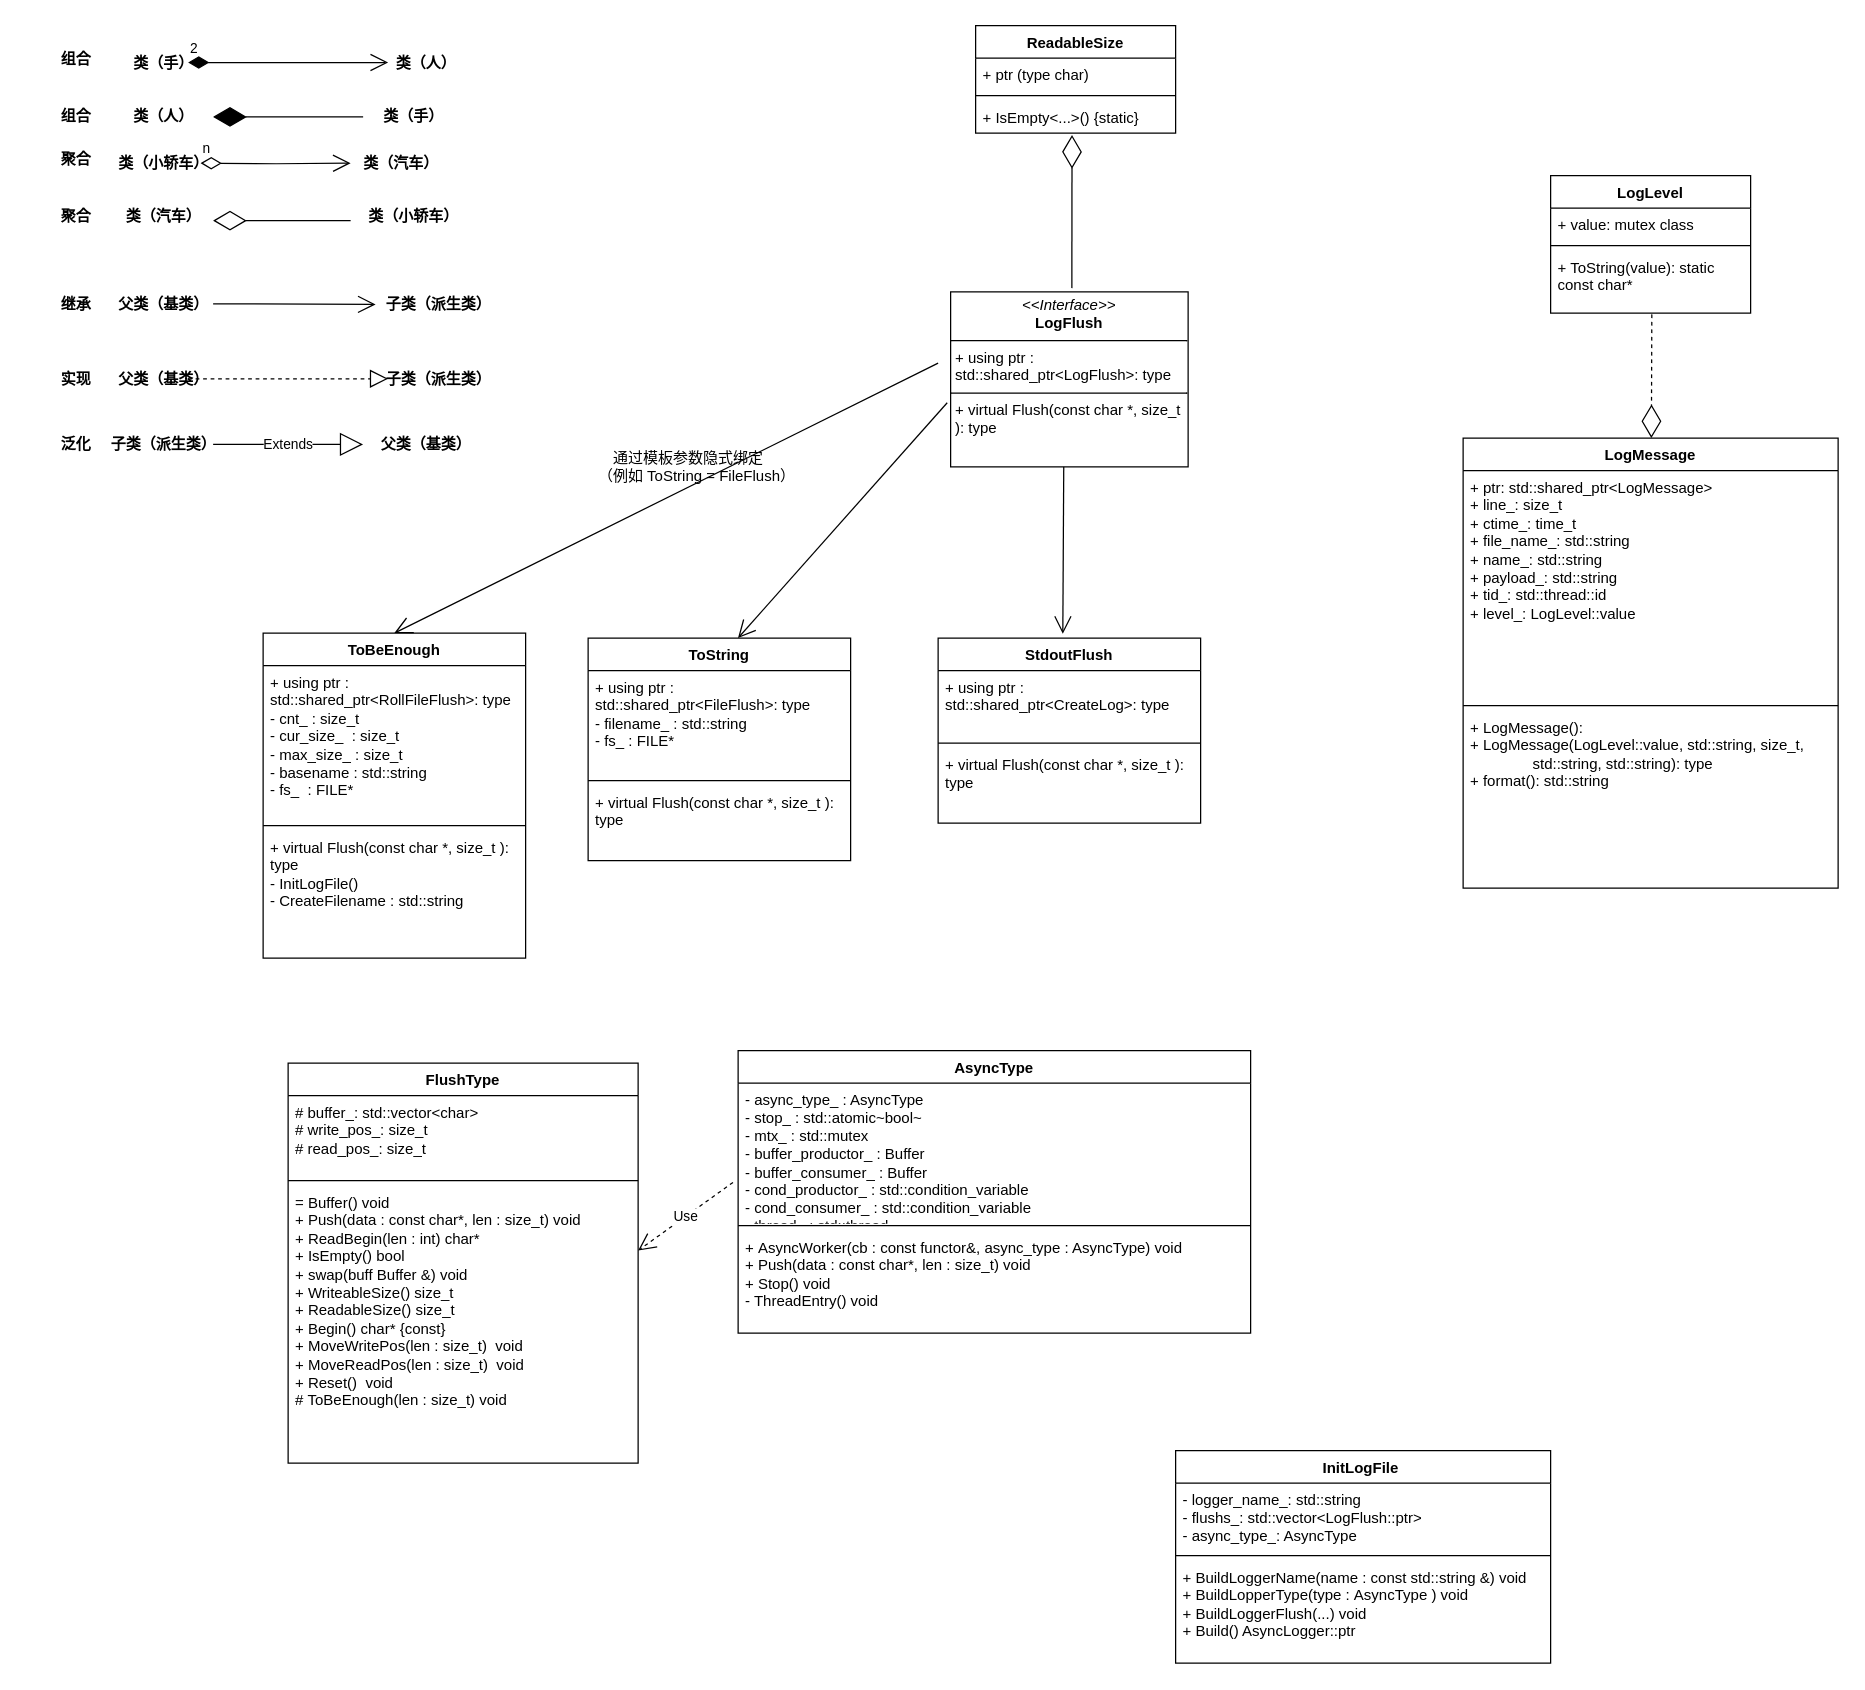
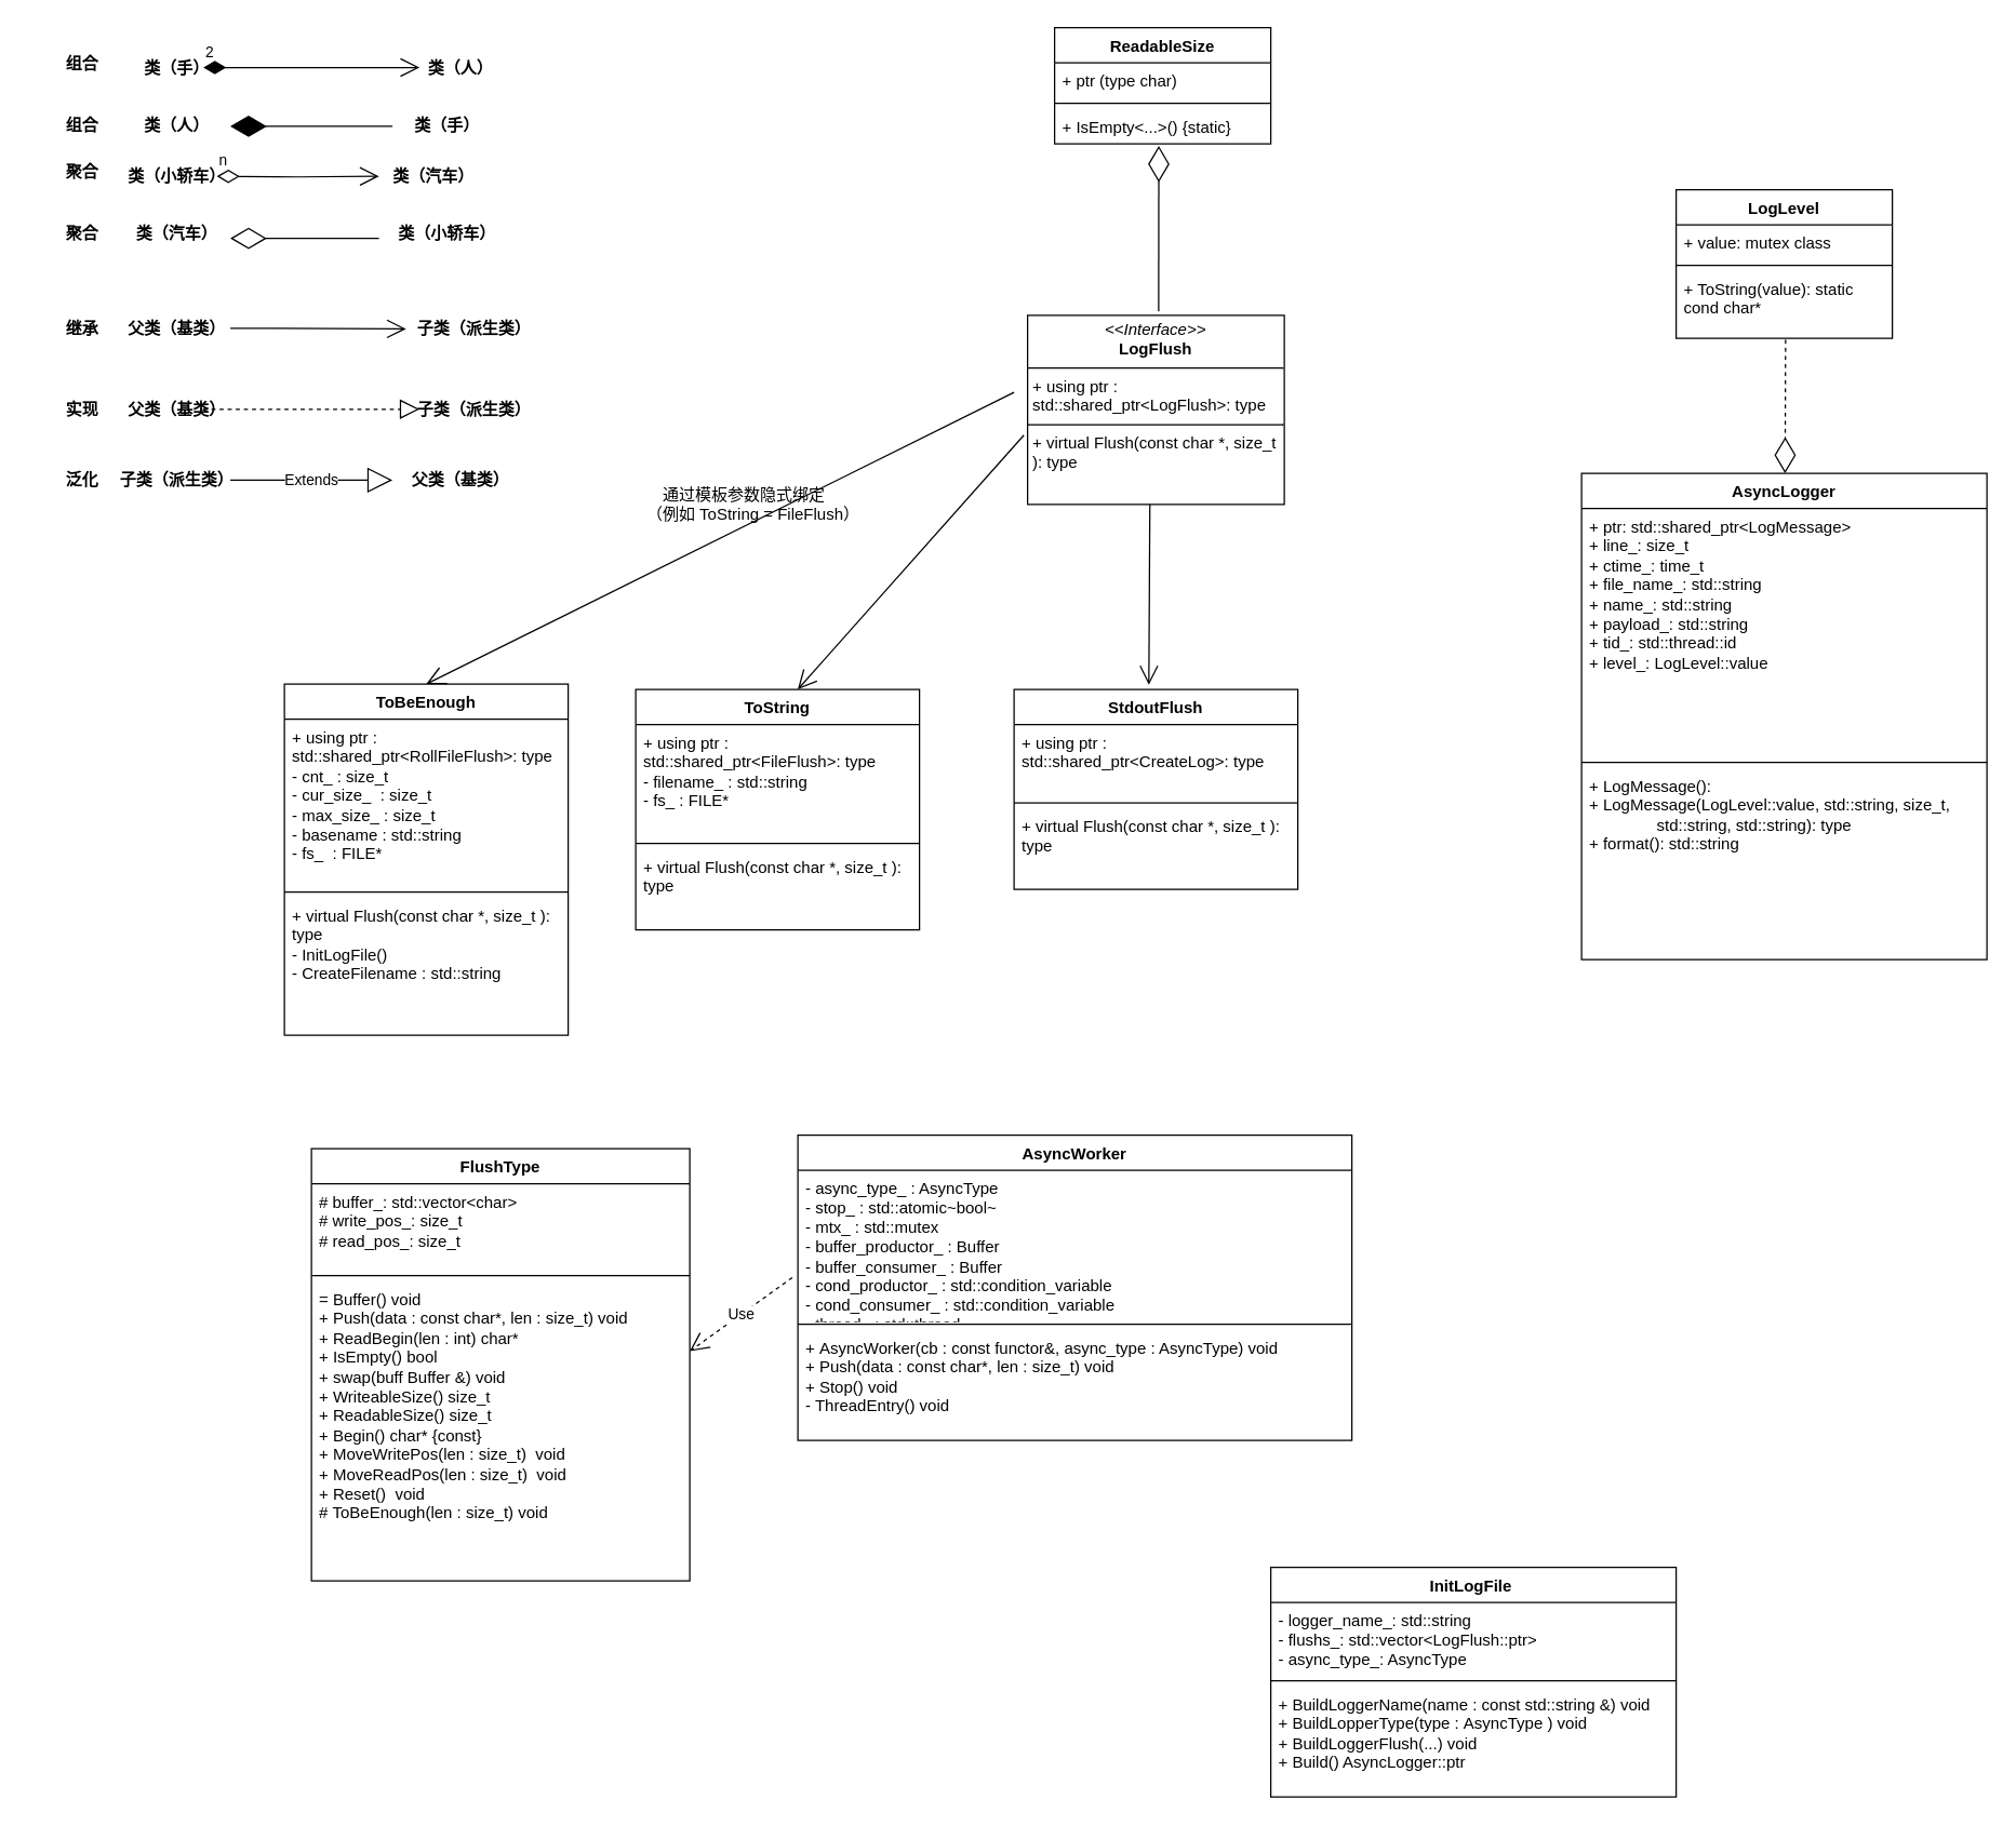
- <mxCell id="5" value="+ ToString(value): static const char*" style="text;strokeColor=none;fillColor=none;align=left;verticalAlign=top;spacingLeft=4;spacingRight=4;overflow=hidden;rotatable=0;points=[[0,0.5],[1,0.5]];portConstraint=eastwest;whiteSpace=wrap;html=1;" parent="2" vertex="1"><mxGeometry y="60" width="160" height="50" as="geometry" /></mxCell>
+ <mxCell id="5" value="+ ToString(value): static cond char*" style="text;strokeColor=none;fillColor=none;align=left;verticalAlign=top;spacingLeft=4;spacingRight=4;overflow=hidden;rotatable=0;points=[[0,0.5],[1,0.5]];portConstraint=eastwest;whiteSpace=wrap;html=1;" parent="2" vertex="1"><mxGeometry y="60" width="160" height="50" as="geometry" /></mxCell>
- <mxCell id="6" value="LogMessage" style="swimlane;fontStyle=1;align=center;verticalAlign=top;childLayout=stackLayout;horizontal=1;startSize=26;horizontalStack=0;resizeParent=1;resizeParentMax=0;resizeLast=0;collapsible=1;marginBottom=0;whiteSpace=wrap;html=1;" parent="1" vertex="1"><mxGeometry x="1170" y="350" width="300" height="360" as="geometry" /></mxCell>
+ <mxCell id="6" value="AsyncLogger" style="swimlane;fontStyle=1;align=center;verticalAlign=top;childLayout=stackLayout;horizontal=1;startSize=26;horizontalStack=0;resizeParent=1;resizeParentMax=0;resizeLast=0;collapsible=1;marginBottom=0;whiteSpace=wrap;html=1;" parent="1" vertex="1"><mxGeometry x="1170" y="350" width="300" height="360" as="geometry" /></mxCell>
- <mxCell id="30" value="&lt;div&gt;&lt;span style=&quot;background-color: transparent; color: light-dark(rgb(0, 0, 0), rgb(255, 255, 255));&quot;&gt;AsyncType&lt;/span&gt;&lt;/div&gt;" style="swimlane;fontStyle=1;align=center;verticalAlign=top;childLayout=stackLayout;horizontal=1;startSize=26;horizontalStack=0;resizeParent=1;resizeParentMax=0;resizeLast=0;collapsible=1;marginBottom=0;whiteSpace=wrap;html=1;" parent="1" vertex="1"><mxGeometry x="590" y="840" width="410" height="226" as="geometry" /></mxCell>
+ <mxCell id="30" value="&lt;div&gt;&lt;span style=&quot;background-color: transparent; color: light-dark(rgb(0, 0, 0), rgb(255, 255, 255));&quot;&gt;AsyncWorker&lt;/span&gt;&lt;/div&gt;" style="swimlane;fontStyle=1;align=center;verticalAlign=top;childLayout=stackLayout;horizontal=1;startSize=26;horizontalStack=0;resizeParent=1;resizeParentMax=0;resizeLast=0;collapsible=1;marginBottom=0;whiteSpace=wrap;html=1;" parent="1" vertex="1"><mxGeometry x="590" y="840" width="410" height="226" as="geometry" /></mxCell>
